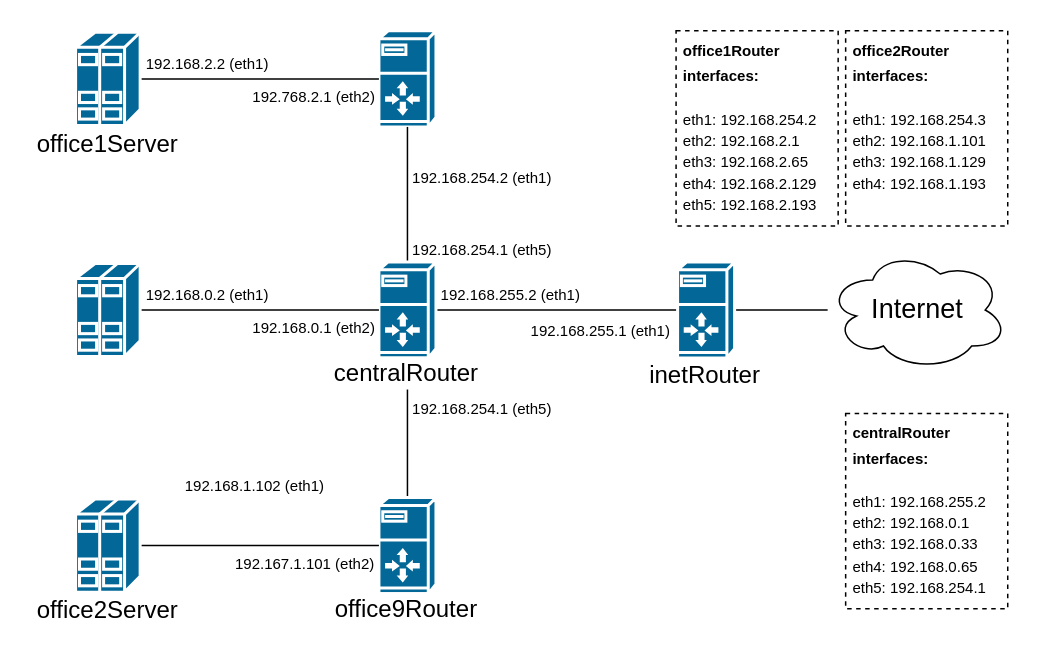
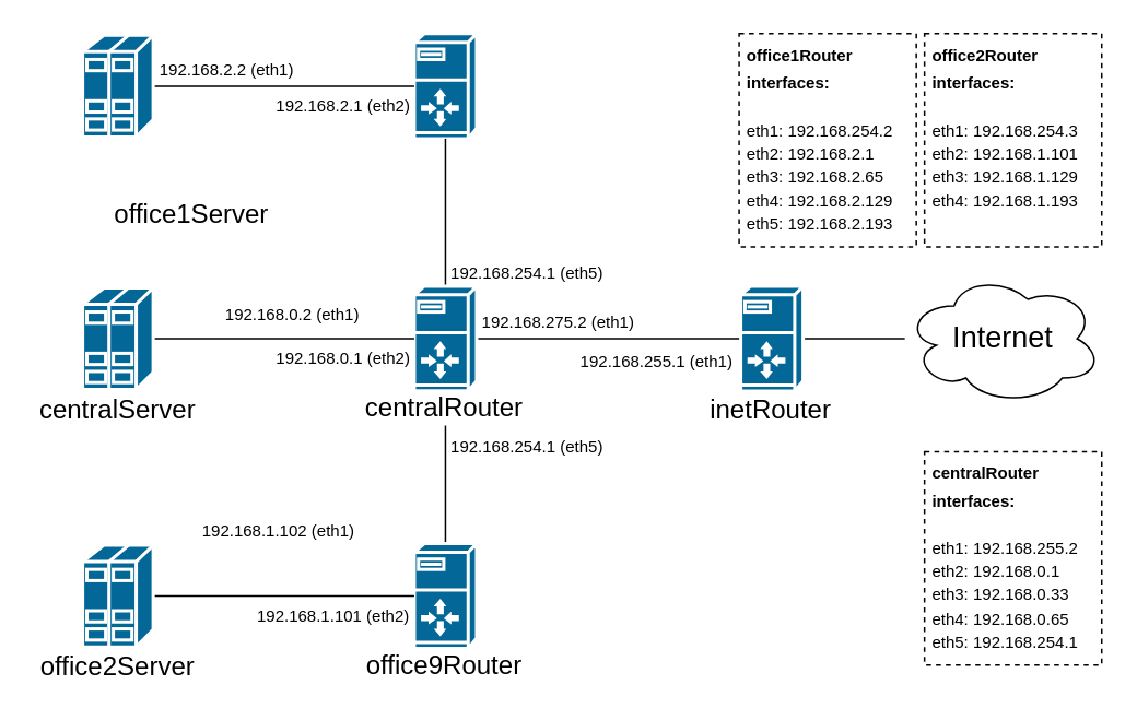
- <mxCell id="24" value="&lt;font style=&quot;font-size: 10px&quot;&gt;192.768.2.1 (eth2)&lt;/font&gt;" style="text;html=1;strokeColor=none;fillColor=none;align=center;verticalAlign=middle;whiteSpace=wrap;rounded=0;fontSize=16;" parent="1" vertex="1"><mxGeometry x="164" y="52" width="90" height="20" as="geometry" /></mxCell>
+ <mxCell id="24" value="&lt;font style=&quot;font-size: 10px&quot;&gt;192.168.2.1 (eth2)&lt;/font&gt;" style="text;html=1;strokeColor=none;fillColor=none;align=center;verticalAlign=middle;whiteSpace=wrap;rounded=0;fontSize=16;" parent="1" vertex="1"><mxGeometry x="164" y="52" width="90" height="20" as="geometry" /></mxCell>
- <mxCell id="17" value="&lt;div style=&quot;font-size: 16px;&quot;&gt;&lt;font style=&quot;font-size: 16px;&quot;&gt;office1Server&lt;br style=&quot;font-size: 16px;&quot;&gt;&lt;/font&gt;&lt;/div&gt;" style="text;html=1;strokeColor=none;fillColor=#ffffff;align=center;verticalAlign=middle;whiteSpace=wrap;rounded=0;fontSize=16;" parent="1" vertex="1"><mxGeometry x="20" y="84" width="102.75" height="22" as="geometry" /></mxCell>
+ <mxCell id="17" value="&lt;div style=&quot;font-size: 16px;&quot;&gt;&lt;font style=&quot;font-size: 16px;&quot;&gt;office1Server&lt;br style=&quot;font-size: 16px;&quot;&gt;&lt;/font&gt;&lt;/div&gt;" style="text;html=1;strokeColor=none;fillColor=#ffffff;align=center;verticalAlign=middle;whiteSpace=wrap;rounded=0;fontSize=16;" parent="1" vertex="1"><mxGeometry x="65" y="119" width="102.75" height="22" as="geometry" /></mxCell>
- <mxCell id="31" value="&lt;font style=&quot;font-size: 10px&quot;&gt;192.168.254.2 (eth1)&lt;/font&gt;" style="text;html=1;strokeColor=none;fillColor=none;align=center;verticalAlign=middle;whiteSpace=wrap;rounded=0;fontSize=16;" parent="1" vertex="1"><mxGeometry x="273" y="106" width="96" height="20" as="geometry" /></mxCell>
- <mxCell id="25" value="&lt;font style=&quot;font-size: 10px&quot;&gt;192.168.0.2 (eth1)&lt;/font&gt;" style="text;html=1;strokeColor=none;fillColor=none;align=center;verticalAlign=middle;whiteSpace=wrap;rounded=0;fontSize=16;" parent="1" vertex="1"><mxGeometry x="92.88" y="184" width="90" height="20" as="geometry" /></mxCell>
+ <mxCell id="25" value="&lt;font style=&quot;font-size: 10px&quot;&gt;192.168.0.2 (eth1)&lt;/font&gt;" style="text;html=1;strokeColor=none;fillColor=none;align=center;verticalAlign=middle;whiteSpace=wrap;rounded=0;fontSize=16;" parent="1" vertex="1"><mxGeometry x="132.88" y="179" width="90" height="20" as="geometry" /></mxCell>
- <mxCell id="29" value="&lt;font style=&quot;font-size: 10px&quot;&gt;192.168.255.2 (eth1)&lt;/font&gt;" style="text;html=1;strokeColor=none;fillColor=none;align=center;verticalAlign=middle;whiteSpace=wrap;rounded=0;fontSize=16;" parent="1" vertex="1"><mxGeometry x="290" y="184" width="100" height="20" as="geometry" /></mxCell>
+ <mxCell id="29" value="&lt;font style=&quot;font-size: 10px&quot;&gt;192.168.275.2 (eth1)&lt;/font&gt;" style="text;html=1;strokeColor=none;fillColor=none;align=center;verticalAlign=middle;whiteSpace=wrap;rounded=0;fontSize=16;" parent="1" vertex="1"><mxGeometry x="290" y="184" width="100" height="20" as="geometry" /></mxCell>
+ <mxCell id="19" value="&lt;div style=&quot;font-size: 16px&quot;&gt;&lt;font style=&quot;font-size: 16px&quot;&gt;centralServer&lt;br style=&quot;font-size: 16px&quot;&gt;&lt;/font&gt;&lt;/div&gt;" style="text;html=1;strokeColor=none;fillColor=#ffffff;align=center;verticalAlign=middle;whiteSpace=wrap;rounded=0;fontSize=16;" parent="1" vertex="1"><mxGeometry x="20" y="238" width="102.75" height="22" as="geometry" /></mxCell>
- <mxCell id="28" value="&lt;font style=&quot;font-size: 10px&quot;&gt;192.167.1.101 (eth2)&lt;/font&gt;" style="text;html=1;strokeColor=none;fillColor=none;align=center;verticalAlign=middle;whiteSpace=wrap;rounded=0;fontSize=16;" parent="1" vertex="1"><mxGeometry x="152" y="363" width="102" height="20" as="geometry" /></mxCell>
+ <mxCell id="28" value="&lt;font style=&quot;font-size: 10px&quot;&gt;192.168.1.101 (eth2)&lt;/font&gt;" style="text;html=1;strokeColor=none;fillColor=none;align=center;verticalAlign=middle;whiteSpace=wrap;rounded=0;fontSize=16;" parent="1" vertex="1"><mxGeometry x="152" y="363" width="102" height="20" as="geometry" /></mxCell>
